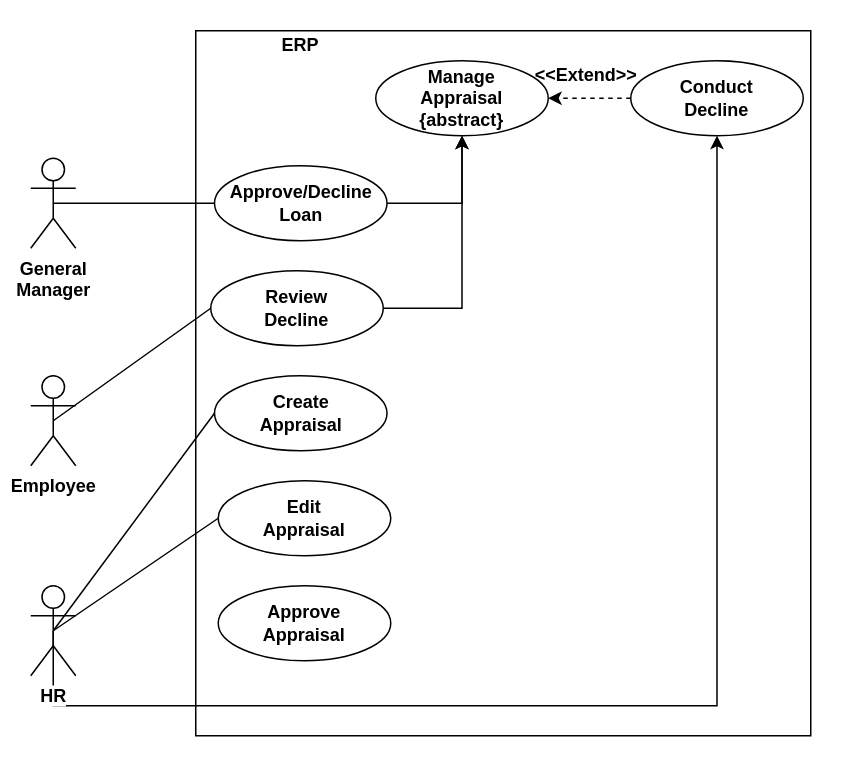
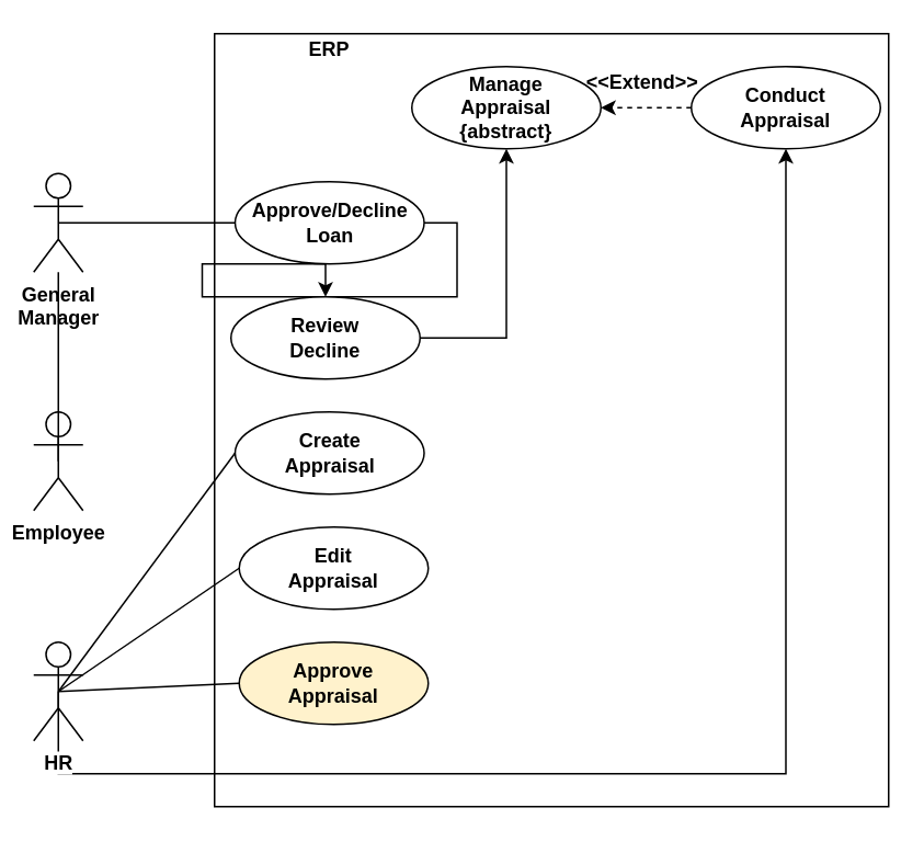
- <mxCell id="21" value="Conduct&lt;br&gt;Decline" style="ellipse;whiteSpace=wrap;html=1;fontStyle=1;align=center;horizontal=1;labelBackgroundColor=none;labelBorderColor=none;shadow=0;" vertex="1" parent="1"><mxGeometry x="420" y="40" width="115" height="50" as="geometry" /></mxCell>
+ <mxCell id="21" value="Conduct&lt;br&gt;Appraisal" style="ellipse;whiteSpace=wrap;html=1;fontStyle=1;align=center;horizontal=1;labelBackgroundColor=none;labelBorderColor=none;shadow=0;" vertex="1" parent="1"><mxGeometry x="420" y="40" width="115" height="50" as="geometry" /></mxCell>
- <mxCell id="6" style="edgeStyle=orthogonalEdgeStyle;rounded=0;orthogonalLoop=1;jettySize=auto;html=1;exitX=1;exitY=0.5;exitDx=0;exitDy=0;entryX=0.5;entryY=1;entryDx=0;entryDy=0;" edge="1" parent="1" source="7" target="5"><mxGeometry relative="1" as="geometry" /></mxCell>
+ <mxCell id="6" style="edgeStyle=orthogonalEdgeStyle;rounded=0;orthogonalLoop=1;jettySize=auto;html=1;exitX=1;exitY=0.5;exitDx=0;exitDy=0;" edge="1" parent="1" source="7" target="9"><mxGeometry relative="1" as="geometry" /></mxCell>
- <mxCell id="12" style="edgeStyle=none;orthogonalLoop=1;jettySize=auto;html=1;exitX=0.5;exitY=0.5;exitDx=0;exitDy=0;exitPerimeter=0;entryX=0;entryY=0.5;entryDx=0;entryDy=0;endArrow=none;" edge="1" parent="1" source="2" target="9"><mxGeometry relative="1" as="geometry"><mxPoint x="35" y="110" as="sourcePoint" /><mxPoint x="150" y="215" as="targetPoint" /></mxGeometry></mxCell>
+ <mxCell id="12" style="edgeStyle=none;orthogonalLoop=1;jettySize=auto;html=1;exitX=0.5;exitY=0.5;exitDx=0;exitDy=0;exitPerimeter=0;endArrow=none;" edge="1" parent="1" source="2" target="11"><mxGeometry relative="1" as="geometry"><mxPoint x="35" y="110" as="sourcePoint" /><mxPoint x="150" y="215" as="targetPoint" /></mxGeometry></mxCell>
- <mxCell id="18" value="Approve&lt;br&gt;Appraisal" style="ellipse;whiteSpace=wrap;html=1;fontStyle=1;align=center;horizontal=1;labelBackgroundColor=none;labelBorderColor=none;shadow=0;" vertex="1" parent="1"><mxGeometry x="145" y="390" width="115" height="50" as="geometry" /></mxCell>
+ <mxCell id="18" value="Approve&lt;br&gt;Appraisal" style="ellipse;whiteSpace=wrap;html=1;fontStyle=1;align=center;horizontal=1;labelBackgroundColor=none;labelBorderColor=none;shadow=0;fillColor=#fff2cc;" vertex="1" parent="1"><mxGeometry x="145" y="390" width="115" height="50" as="geometry" /></mxCell>
+ <mxCell id="20" style="edgeStyle=none;orthogonalLoop=1;jettySize=auto;html=1;exitX=0.5;exitY=0.5;exitDx=0;exitDy=0;exitPerimeter=0;entryX=0;entryY=0.5;entryDx=0;entryDy=0;endArrow=none;" edge="1" parent="1" source="14" target="18"><mxGeometry relative="1" as="geometry"><mxPoint x="45" y="430" as="sourcePoint" /><mxPoint x="155" y="355" as="targetPoint" /></mxGeometry></mxCell>
